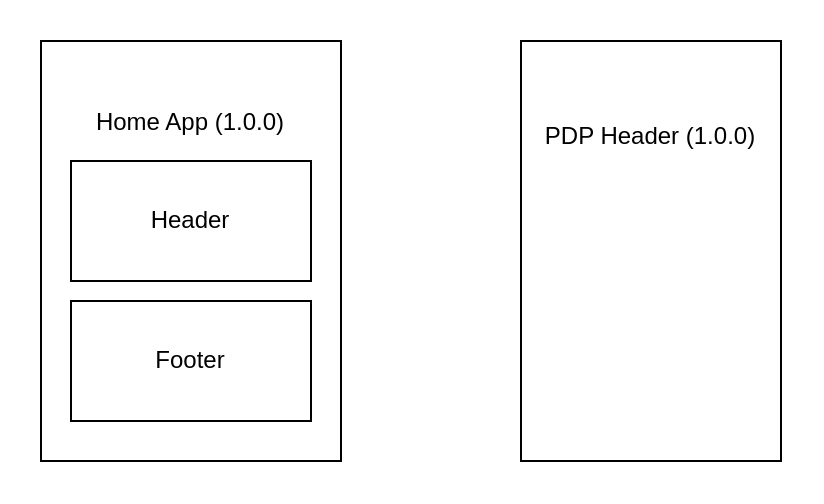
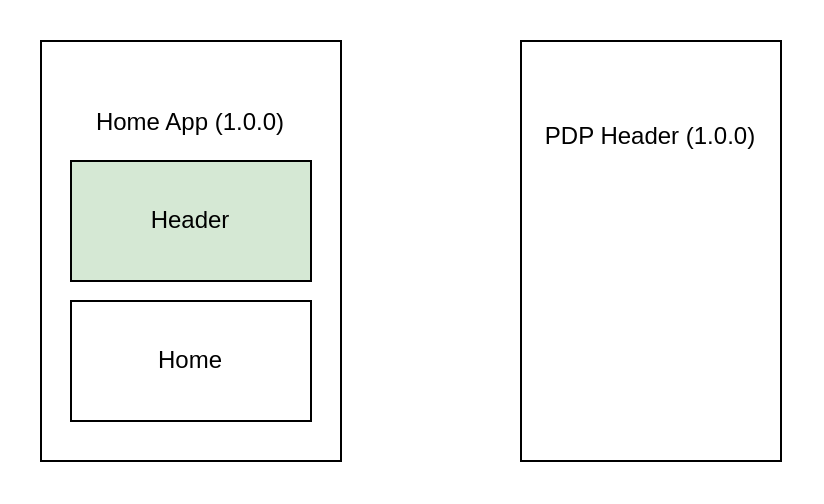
- <mxCell id="3" value="Header" style="rounded=0;whiteSpace=wrap;html=1;" vertex="1" parent="1"><mxGeometry x="35" y="80" width="120" height="60" as="geometry" /></mxCell>
+ <mxCell id="3" value="Header" style="rounded=0;whiteSpace=wrap;html=1;fillColor=#d5e8d4;" vertex="1" parent="1"><mxGeometry x="35" y="80" width="120" height="60" as="geometry" /></mxCell>
- <mxCell id="4" value="Footer" style="rounded=0;whiteSpace=wrap;html=1;" vertex="1" parent="1"><mxGeometry x="35" y="150" width="120" height="60" as="geometry" /></mxCell>
+ <mxCell id="4" value="Home" style="rounded=0;whiteSpace=wrap;html=1;" vertex="1" parent="1"><mxGeometry x="35" y="150" width="120" height="60" as="geometry" /></mxCell>
